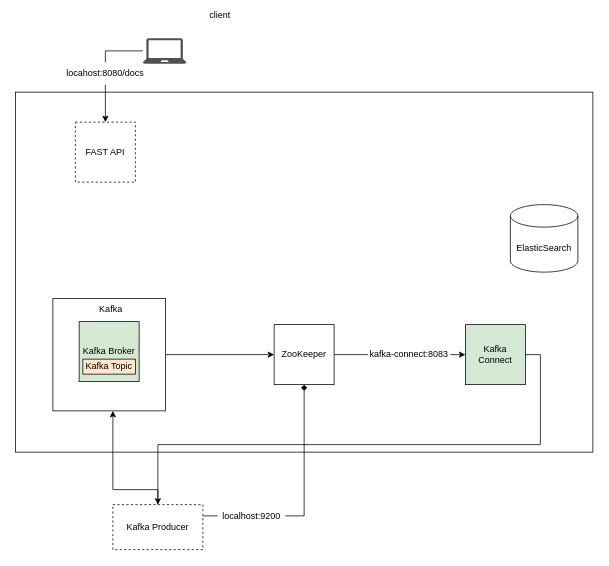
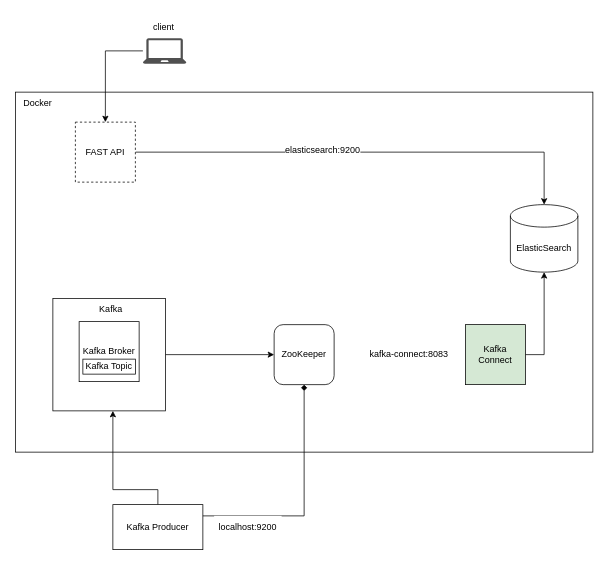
- <mxCell id="24" value="client" style="text;html=1;strokeColor=none;fillColor=none;align=center;verticalAlign=middle;whiteSpace=wrap;rounded=0;" parent="1" vertex="1"><mxGeometry x="263" y="5" width="60" height="30" as="geometry" /></mxCell>
+ <mxCell id="24" value="client" style="text;html=1;strokeColor=none;fillColor=none;align=center;verticalAlign=middle;whiteSpace=wrap;rounded=0;" parent="1" vertex="1"><mxGeometry x="188" y="20" width="60" height="30" as="geometry" /></mxCell>
- <mxCell id="25" value="locahost:8080/docs&lt;br&gt;" style="text;html=1;strokeColor=none;fillColor=default;align=center;verticalAlign=middle;whiteSpace=wrap;rounded=0;" parent="1" vertex="1"><mxGeometry x="110" y="82" width="60" height="30" as="geometry" /></mxCell>
+ <mxCell id="15" value="Docker" style="text;html=1;strokeColor=none;fillColor=none;align=center;verticalAlign=middle;whiteSpace=wrap;rounded=0;" parent="1" vertex="1"><mxGeometry x="20" y="122" width="60" height="30" as="geometry" /></mxCell>
+ <mxCell id="21" value="elasticsearch:9200" style="text;html=1;strokeColor=none;fillColor=default;align=center;verticalAlign=middle;whiteSpace=wrap;rounded=0;" parent="1" vertex="1"><mxGeometry x="380" y="187" width="100" height="25" as="geometry" /></mxCell>
+ <mxCell id="3" value="" style="edgeStyle=orthogonalEdgeStyle;rounded=0;orthogonalLoop=1;jettySize=auto;html=1;exitX=1;exitY=0.5;exitDx=0;exitDy=0;" parent="1" source="4" target="5" edge="1"><mxGeometry relative="1" as="geometry" /></mxCell>
- <mxCell id="8" value="Kafka Broker" style="whiteSpace=wrap;html=1;aspect=fixed;fillColor=#d5e8d4;" parent="1" vertex="1"><mxGeometry x="105" y="428" width="80" height="80" as="geometry" /></mxCell>
+ <mxCell id="8" value="Kafka Broker" style="whiteSpace=wrap;html=1;aspect=fixed;" parent="1" vertex="1"><mxGeometry x="105" y="428" width="80" height="80" as="geometry" /></mxCell>
- <mxCell id="12" value="ZooKeeper" style="whiteSpace=wrap;html=1;aspect=fixed;" parent="1" vertex="1"><mxGeometry x="365" y="432" width="80" height="80" as="geometry" /></mxCell>
+ <mxCell id="12" value="ZooKeeper" style="whiteSpace=wrap;html=1;aspect=fixed;rounded=1;" parent="1" vertex="1"><mxGeometry x="365" y="432" width="80" height="80" as="geometry" /></mxCell>
- <mxCell id="11" style="edgeStyle=orthogonalEdgeStyle;rounded=0;orthogonalLoop=1;jettySize=auto;html=1;exitX=1;exitY=0.5;exitDx=0;exitDy=0;" parent="1" source="12" target="14" edge="1"><mxGeometry relative="1" as="geometry" /></mxCell>
- <mxCell id="9" value="Kafka Topic" style="rounded=0;whiteSpace=wrap;html=1;fillColor=#ffe6cc;" parent="1" vertex="1"><mxGeometry x="110" y="478" width="70" height="20" as="geometry" /></mxCell>
+ <mxCell id="9" value="Kafka Topic" style="rounded=0;whiteSpace=wrap;html=1;" parent="1" vertex="1"><mxGeometry x="110" y="478" width="70" height="20" as="geometry" /></mxCell>
- <mxCell id="13" style="edgeStyle=orthogonalEdgeStyle;rounded=0;orthogonalLoop=1;jettySize=auto;html=1;exitX=1;exitY=0.5;exitDx=0;exitDy=0;" parent="1" source="14" target="17" edge="1"><mxGeometry relative="1" as="geometry" /></mxCell>
+ <mxCell id="13" style="edgeStyle=orthogonalEdgeStyle;rounded=0;orthogonalLoop=1;jettySize=auto;html=1;exitX=1;exitY=0.5;exitDx=0;exitDy=0;" parent="1" source="14" target="5" edge="1"><mxGeometry relative="1" as="geometry" /></mxCell>
- <mxCell id="19" value="localhost:9200" style="text;html=1;strokeColor=none;fillColor=default;align=center;verticalAlign=middle;whiteSpace=wrap;rounded=0;" parent="1" vertex="1"><mxGeometry x="290" y="672" width="90" height="30" as="geometry" /></mxCell>
+ <mxCell id="19" value="localhost:9200" style="text;html=1;strokeColor=none;fillColor=default;align=center;verticalAlign=middle;whiteSpace=wrap;rounded=0;" parent="1" vertex="1"><mxGeometry x="285" y="687" width="90" height="30" as="geometry" /></mxCell>
- <mxCell id="17" value="Kafka Producer" style="rounded=0;whiteSpace=wrap;html=1;dashed=1;" parent="1" vertex="1"><mxGeometry x="150" y="672" width="120" height="60" as="geometry" /></mxCell>
+ <mxCell id="17" value="Kafka Producer" style="rounded=0;whiteSpace=wrap;html=1;" parent="1" vertex="1"><mxGeometry x="150" y="672" width="120" height="60" as="geometry" /></mxCell>
